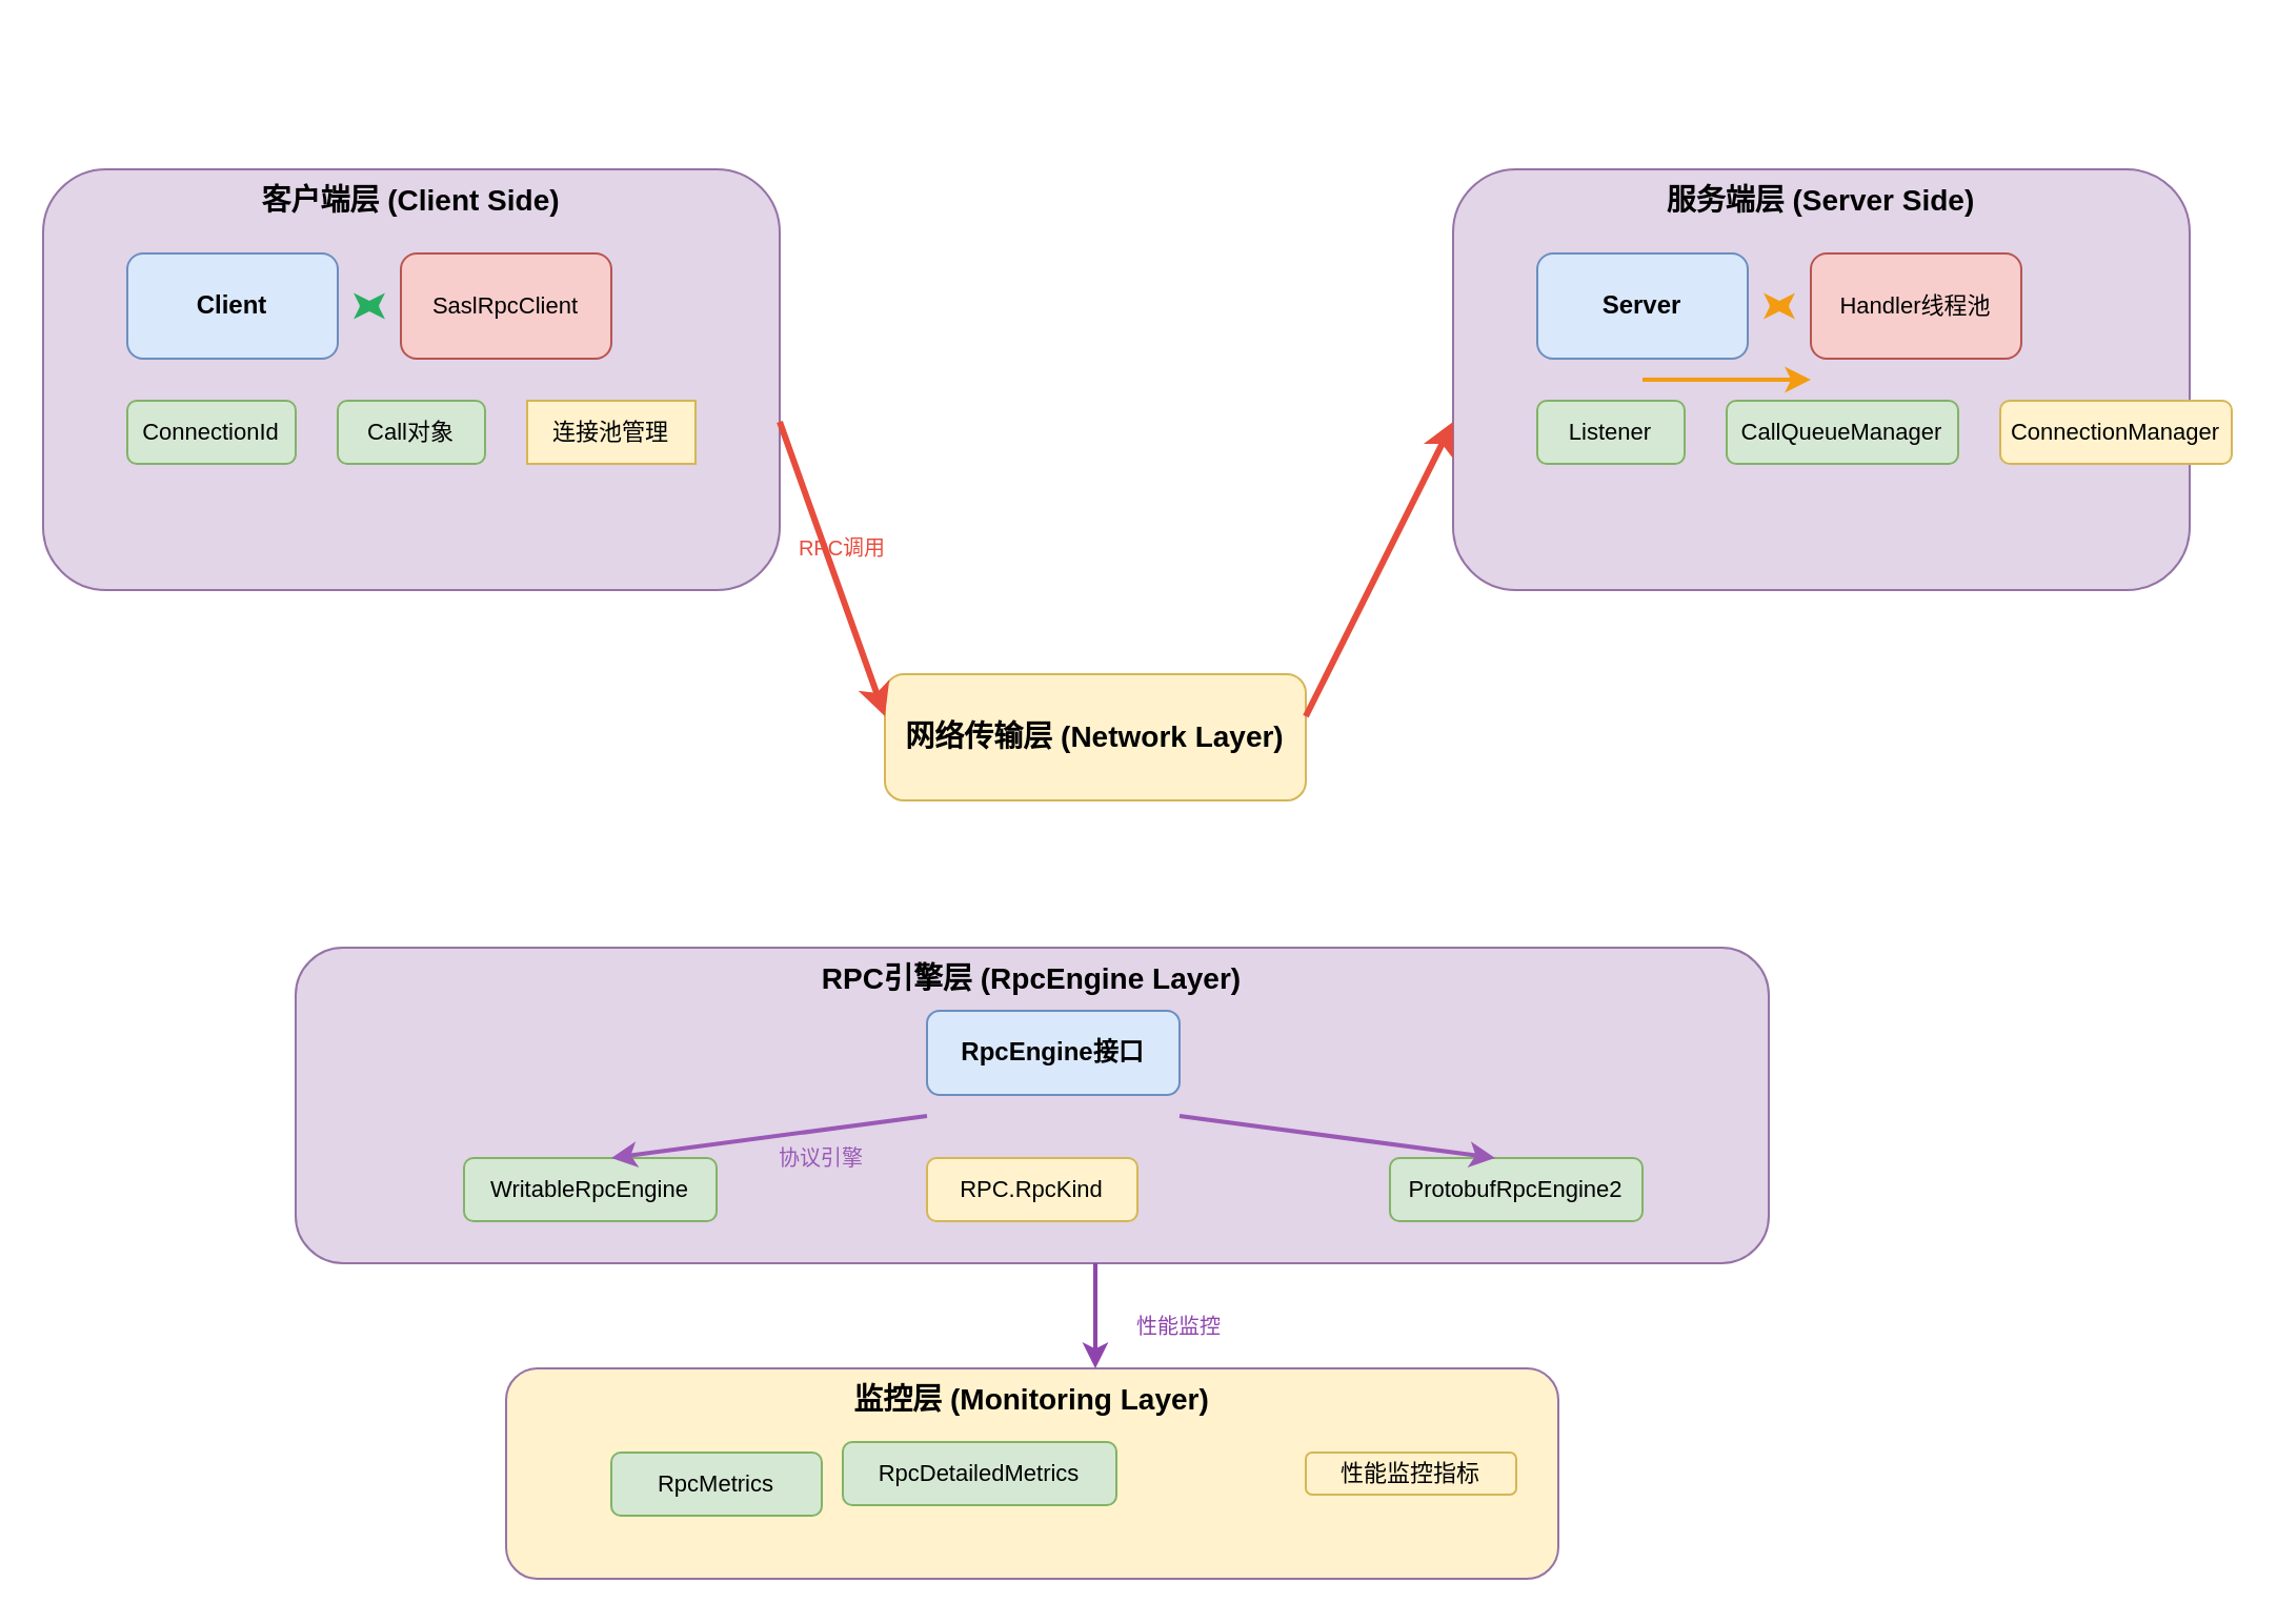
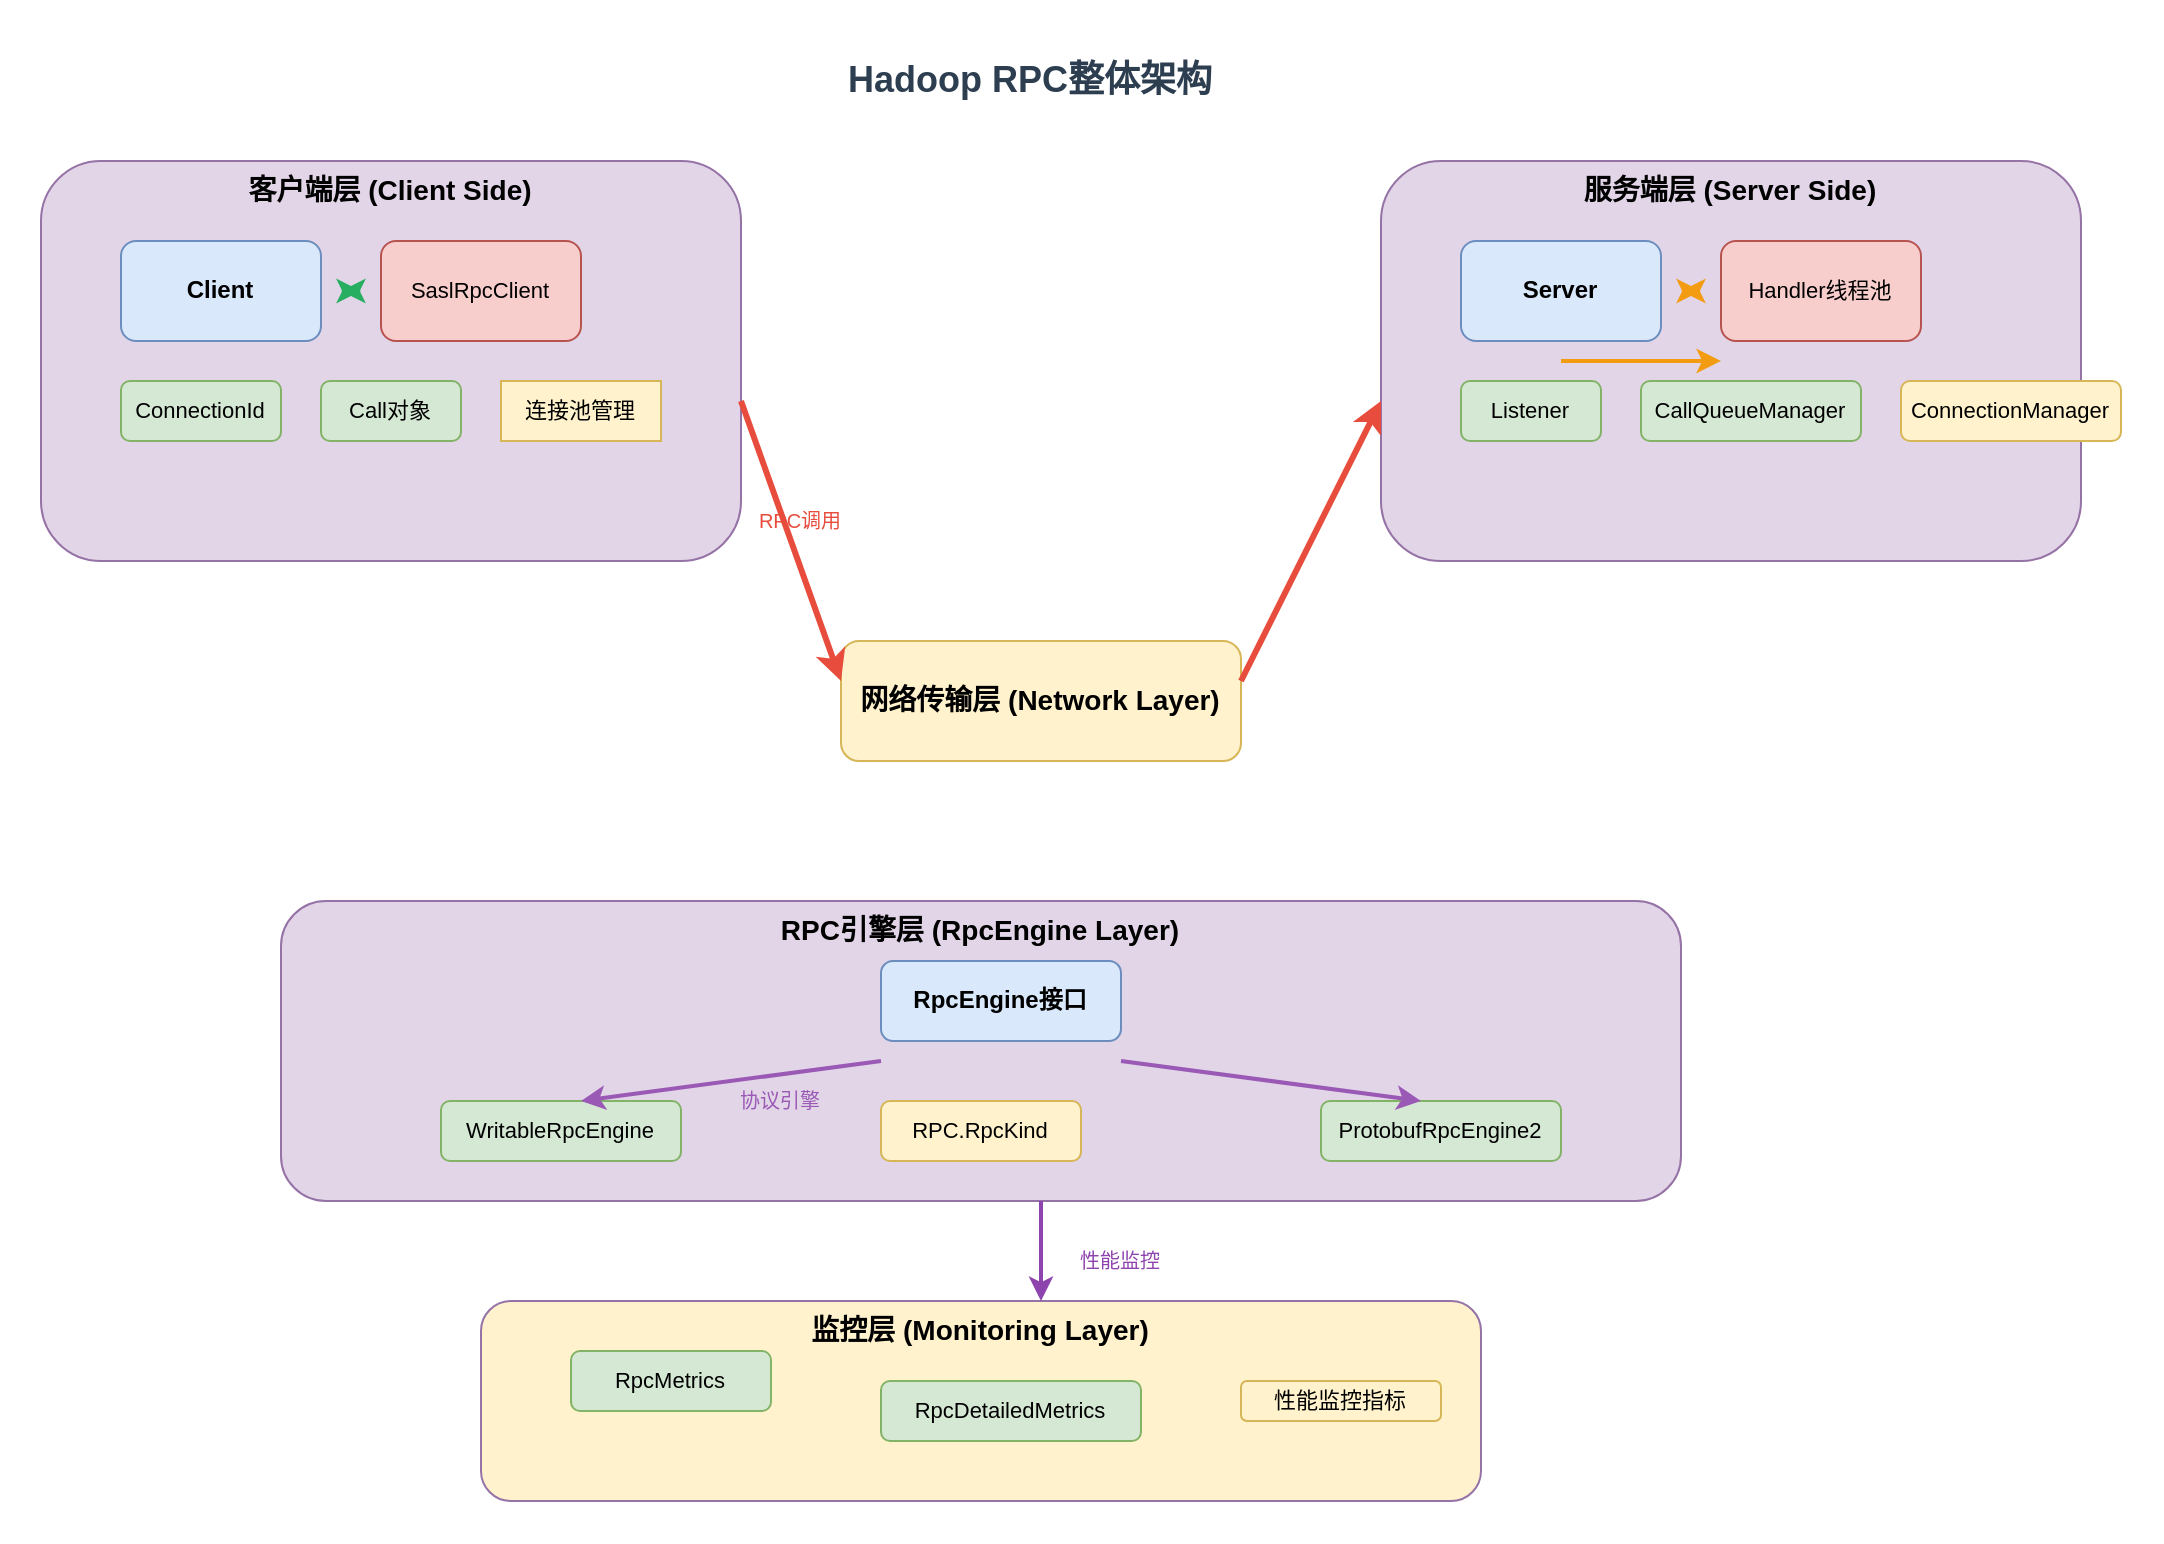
+ <mxCell id="2" value="Hadoop RPC整体架构" style="text;html=1;strokeColor=none;fillColor=none;align=center;verticalAlign=middle;whiteSpace=wrap;rounded=0;fontSize=18;fontStyle=1;fontColor=#2c3e50;" vertex="1" parent="1"><mxGeometry x="390" y="20" width="250" height="40" as="geometry" /></mxCell>
- <mxCell id="23" value="RpcDetailedMetrics" style="rounded=1;whiteSpace=wrap;html=1;fillColor=#d5e8d4;strokeColor=#82b366;fontSize=11;" vertex="1" parent="1"><mxGeometry x="400" y="685" width="130" height="30" as="geometry" /></mxCell>
+ <mxCell id="23" value="RpcDetailedMetrics" style="rounded=1;whiteSpace=wrap;html=1;fillColor=#d5e8d4;strokeColor=#82b366;fontSize=11;" vertex="1" parent="1"><mxGeometry x="440" y="690" width="130" height="30" as="geometry" /></mxCell>
- <mxCell id="22" value="RpcMetrics" style="rounded=1;whiteSpace=wrap;html=1;fillColor=#d5e8d4;strokeColor=#82b366;fontSize=11;" vertex="1" parent="1"><mxGeometry x="290" y="690" width="100" height="30" as="geometry" /></mxCell>
+ <mxCell id="22" value="RpcMetrics" style="rounded=1;whiteSpace=wrap;html=1;fillColor=#d5e8d4;strokeColor=#82b366;fontSize=11;" vertex="1" parent="1"><mxGeometry x="285" y="675" width="100" height="30" as="geometry" /></mxCell>
